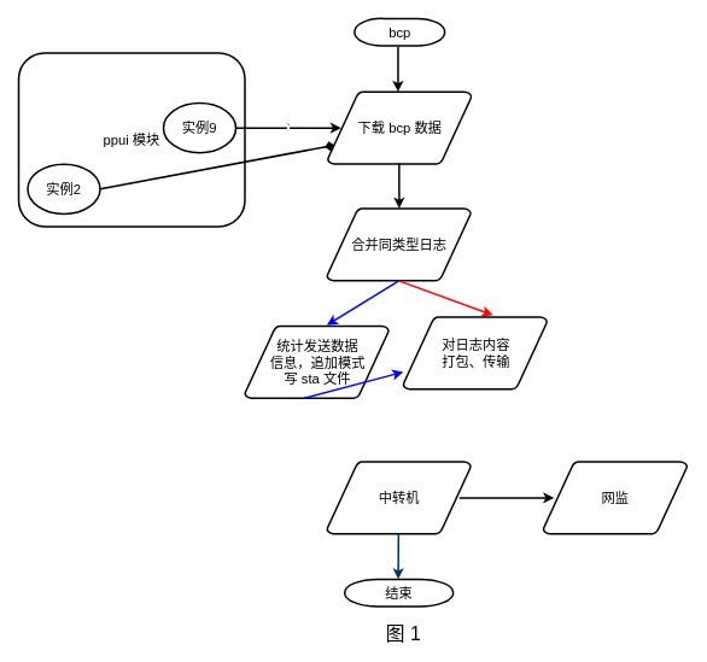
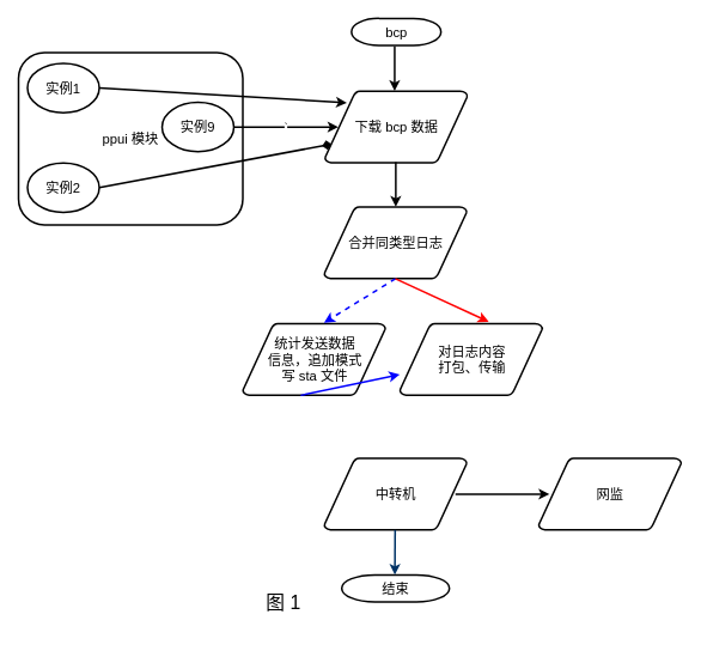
+ <mxCell id="7" value="&lt;font style=&quot;font-size: 15px&quot;&gt;实例1&lt;/font&gt;" style="ellipse;whiteSpace=wrap;html=1;strokeWidth=2;" vertex="1" parent="1"><mxGeometry x="30" y="70" width="80" height="55" as="geometry" /></mxCell>
+ <mxCell id="10" value="" style="endArrow=classic;html=1;exitX=1;exitY=0.5;exitDx=0;exitDy=0;entryX=0.154;entryY=0.163;entryDx=0;entryDy=0;entryPerimeter=0;strokeWidth=2;" edge="1" parent="1" source="7" target="4"><mxGeometry width="50" height="50" relative="1" as="geometry"><mxPoint x="260" y="70" as="sourcePoint" /><mxPoint x="310" y="20" as="targetPoint" /></mxGeometry></mxCell>
- <mxCell id="19" value="" style="endArrow=classic;html=1;exitX=0.5;exitY=1;exitDx=0;exitDy=0;exitPerimeter=0;entryX=0.569;entryY=-0.012;entryDx=0;entryDy=0;entryPerimeter=0;strokeColor=#0000FF;strokeWidth=2;" edge="1" parent="1" source="12" target="18"><mxGeometry width="50" height="50" relative="1" as="geometry"><mxPoint x="370" y="380" as="sourcePoint" /><mxPoint x="420" y="330" as="targetPoint" /></mxGeometry></mxCell>
+ <mxCell id="19" value="" style="endArrow=classic;html=1;exitX=0.5;exitY=1;exitDx=0;exitDy=0;exitPerimeter=0;entryX=0.569;entryY=-0.012;entryDx=0;entryDy=0;entryPerimeter=0;strokeColor=#0000FF;strokeWidth=2;dashed=1;" edge="1" parent="1" source="12" target="18"><mxGeometry width="50" height="50" relative="1" as="geometry"><mxPoint x="370" y="380" as="sourcePoint" /><mxPoint x="420" y="330" as="targetPoint" /></mxGeometry></mxCell>
- <mxCell id="14" value="&lt;font style=&quot;font-size: 15px&quot;&gt;对日志内容&lt;br&gt;打包、传输&lt;/font&gt;" style="shape=mxgraph.flowchart.data;strokeWidth=2;gradientColor=none;gradientDirection=north;fontStyle=0;html=1;" vertex="1" parent="1"><mxGeometry x="445" y="350" width="159" height="80" as="geometry" /></mxCell>
+ <mxCell id="14" value="&lt;font style=&quot;font-size: 15px&quot;&gt;对日志内容&lt;br&gt;打包、传输&lt;/font&gt;" style="shape=mxgraph.flowchart.data;strokeWidth=2;gradientColor=none;gradientDirection=north;fontStyle=0;html=1;" vertex="1" parent="1"><mxGeometry x="445" y="360" width="159" height="80" as="geometry" /></mxCell>
- <mxCell id="24" value="图 1" style="text;html=1;strokeColor=none;fillColor=none;align=center;verticalAlign=middle;whiteSpace=wrap;rounded=0;fontSize=21;" vertex="1" parent="1"><mxGeometry x="421" y="690" width="49" height="20" as="geometry" /></mxCell>
+ <mxCell id="24" value="图 1" style="text;html=1;strokeColor=none;fillColor=none;align=center;verticalAlign=middle;whiteSpace=wrap;rounded=0;fontSize=21;" vertex="1" parent="1"><mxGeometry x="291" y="660" width="49" height="20" as="geometry" /></mxCell>
